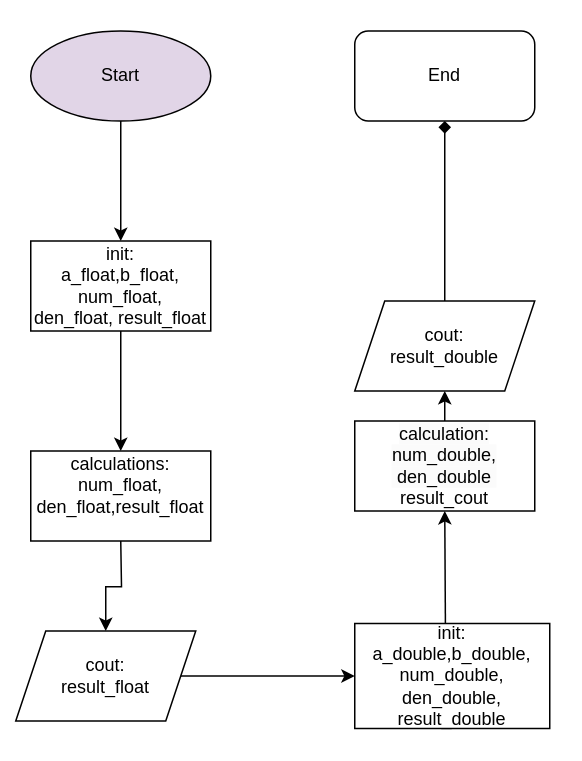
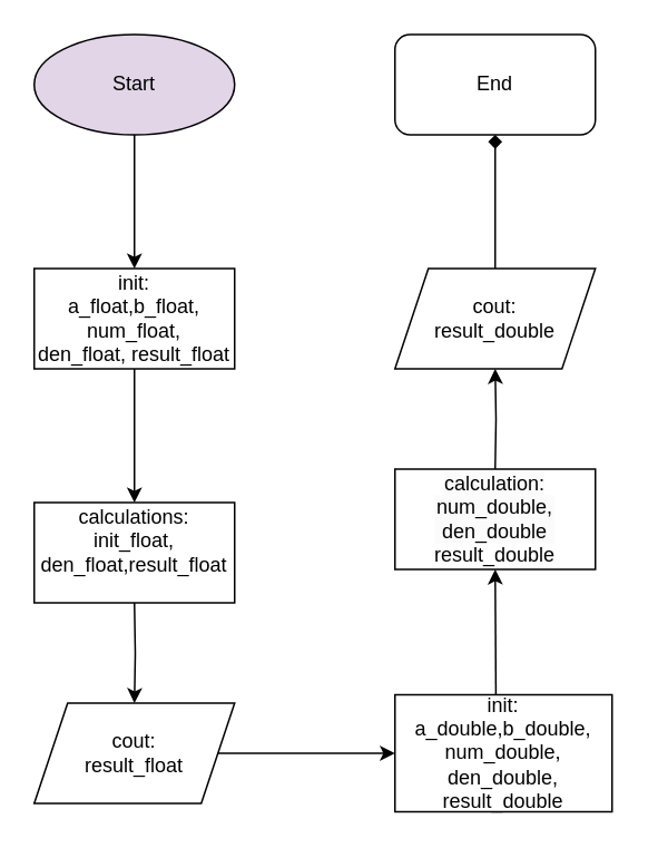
- <mxCell id="11" value="cout:&lt;div&gt;result_double&lt;/div&gt;" style="shape=parallelogram;perimeter=parallelogramPerimeter;whiteSpace=wrap;html=1;fixedSize=1;" vertex="1" parent="1"><mxGeometry x="236" y="200" width="120" height="60" as="geometry" /></mxCell>
+ <mxCell id="11" value="cout:&lt;div&gt;result_double&lt;/div&gt;" style="shape=parallelogram;perimeter=parallelogramPerimeter;whiteSpace=wrap;html=1;fixedSize=1;" vertex="1" parent="1"><mxGeometry x="236" y="160" width="120" height="60" as="geometry" /></mxCell>
- <mxCell id="16" value="&lt;br&gt;&lt;span style=&quot;color: rgb(0, 0, 0); font-family: Helvetica; font-size: 12px; font-style: normal; font-variant-ligatures: normal; font-variant-caps: normal; font-weight: 400; letter-spacing: normal; orphans: 2; text-align: center; text-indent: 0px; text-transform: none; widows: 2; word-spacing: 0px; -webkit-text-stroke-width: 0px; white-space: normal; background-color: rgb(251, 251, 251); text-decoration-thickness: initial; text-decoration-style: initial; text-decoration-color: initial; display: inline !important; float: none;&quot;&gt;calculation:&lt;/span&gt;&lt;div style=&quot;forced-color-adjust: none; color: rgb(0, 0, 0); font-family: Helvetica; font-size: 12px; font-style: normal; font-variant-ligatures: normal; font-variant-caps: normal; font-weight: 400; letter-spacing: normal; orphans: 2; text-align: center; text-indent: 0px; text-transform: none; widows: 2; word-spacing: 0px; -webkit-text-stroke-width: 0px; white-space: normal; background-color: rgb(251, 251, 251); text-decoration-thickness: initial; text-decoration-style: initial; text-decoration-color: initial;&quot;&gt;num_double,&lt;/div&gt;&lt;div style=&quot;forced-color-adjust: none; color: rgb(0, 0, 0); font-family: Helvetica; font-size: 12px; font-style: normal; font-variant-ligatures: normal; font-variant-caps: normal; font-weight: 400; letter-spacing: normal; orphans: 2; text-align: center; text-indent: 0px; text-transform: none; widows: 2; word-spacing: 0px; -webkit-text-stroke-width: 0px; white-space: normal; background-color: rgb(251, 251, 251); text-decoration-thickness: initial; text-decoration-style: initial; text-decoration-color: initial;&quot;&gt;den_double&lt;/div&gt;result_cout&lt;div&gt;&lt;br/&gt;&lt;/div&gt;" style="rounded=0;whiteSpace=wrap;html=1;" vertex="1" parent="1"><mxGeometry x="236" y="280" width="120" height="60" as="geometry" /></mxCell>
+ <mxCell id="16" value="&lt;br&gt;&lt;span style=&quot;color: rgb(0, 0, 0); font-family: Helvetica; font-size: 12px; font-style: normal; font-variant-ligatures: normal; font-variant-caps: normal; font-weight: 400; letter-spacing: normal; orphans: 2; text-align: center; text-indent: 0px; text-transform: none; widows: 2; word-spacing: 0px; -webkit-text-stroke-width: 0px; white-space: normal; background-color: rgb(251, 251, 251); text-decoration-thickness: initial; text-decoration-style: initial; text-decoration-color: initial; display: inline !important; float: none;&quot;&gt;calculation:&lt;/span&gt;&lt;div style=&quot;forced-color-adjust: none; color: rgb(0, 0, 0); font-family: Helvetica; font-size: 12px; font-style: normal; font-variant-ligatures: normal; font-variant-caps: normal; font-weight: 400; letter-spacing: normal; orphans: 2; text-align: center; text-indent: 0px; text-transform: none; widows: 2; word-spacing: 0px; -webkit-text-stroke-width: 0px; white-space: normal; background-color: rgb(251, 251, 251); text-decoration-thickness: initial; text-decoration-style: initial; text-decoration-color: initial;&quot;&gt;num_double,&lt;/div&gt;&lt;div style=&quot;forced-color-adjust: none; color: rgb(0, 0, 0); font-family: Helvetica; font-size: 12px; font-style: normal; font-variant-ligatures: normal; font-variant-caps: normal; font-weight: 400; letter-spacing: normal; orphans: 2; text-align: center; text-indent: 0px; text-transform: none; widows: 2; word-spacing: 0px; -webkit-text-stroke-width: 0px; white-space: normal; background-color: rgb(251, 251, 251); text-decoration-thickness: initial; text-decoration-style: initial; text-decoration-color: initial;&quot;&gt;den_double&lt;/div&gt;result_double&lt;div&gt;&lt;br/&gt;&lt;/div&gt;" style="rounded=0;whiteSpace=wrap;html=1;" vertex="1" parent="1"><mxGeometry x="236" y="280" width="120" height="60" as="geometry" /></mxCell>
- <mxCell id="14" value="&lt;div&gt;&lt;span style=&quot;background-color: initial;&quot;&gt;calculations:&lt;/span&gt;&lt;/div&gt;&lt;div&gt;&lt;span style=&quot;background-color: initial;&quot;&gt;num_float,&lt;/span&gt;&lt;/div&gt;&lt;div&gt;&lt;span style=&quot;background-color: initial;&quot;&gt;den_float,result_float&lt;/span&gt;&lt;/div&gt;&lt;div&gt;&lt;br&gt;&lt;/div&gt;" style="rounded=0;whiteSpace=wrap;html=1;" vertex="1" parent="1"><mxGeometry x="20" y="300" width="120" height="60" as="geometry" /></mxCell>
+ <mxCell id="14" value="&lt;div&gt;&lt;span style=&quot;background-color: initial;&quot;&gt;calculations:&lt;/span&gt;&lt;/div&gt;&lt;div&gt;&lt;span style=&quot;background-color: initial;&quot;&gt;init_float,&lt;/span&gt;&lt;/div&gt;&lt;div&gt;&lt;span style=&quot;background-color: initial;&quot;&gt;den_float,result_float&lt;/span&gt;&lt;/div&gt;&lt;div&gt;&lt;br&gt;&lt;/div&gt;" style="rounded=0;whiteSpace=wrap;html=1;" vertex="1" parent="1"><mxGeometry x="20" y="300" width="120" height="60" as="geometry" /></mxCell>
- <mxCell id="12" value="cout:&lt;div&gt;result_float&lt;/div&gt;" style="shape=parallelogram;perimeter=parallelogramPerimeter;whiteSpace=wrap;html=1;fixedSize=1;" vertex="1" parent="1"><mxGeometry x="10" y="420" width="120" height="60" as="geometry" /></mxCell>
+ <mxCell id="12" value="cout:&lt;div&gt;result_float&lt;/div&gt;" style="shape=parallelogram;perimeter=parallelogramPerimeter;whiteSpace=wrap;html=1;fixedSize=1;" vertex="1" parent="1"><mxGeometry x="20" y="420" width="120" height="60" as="geometry" /></mxCell>
